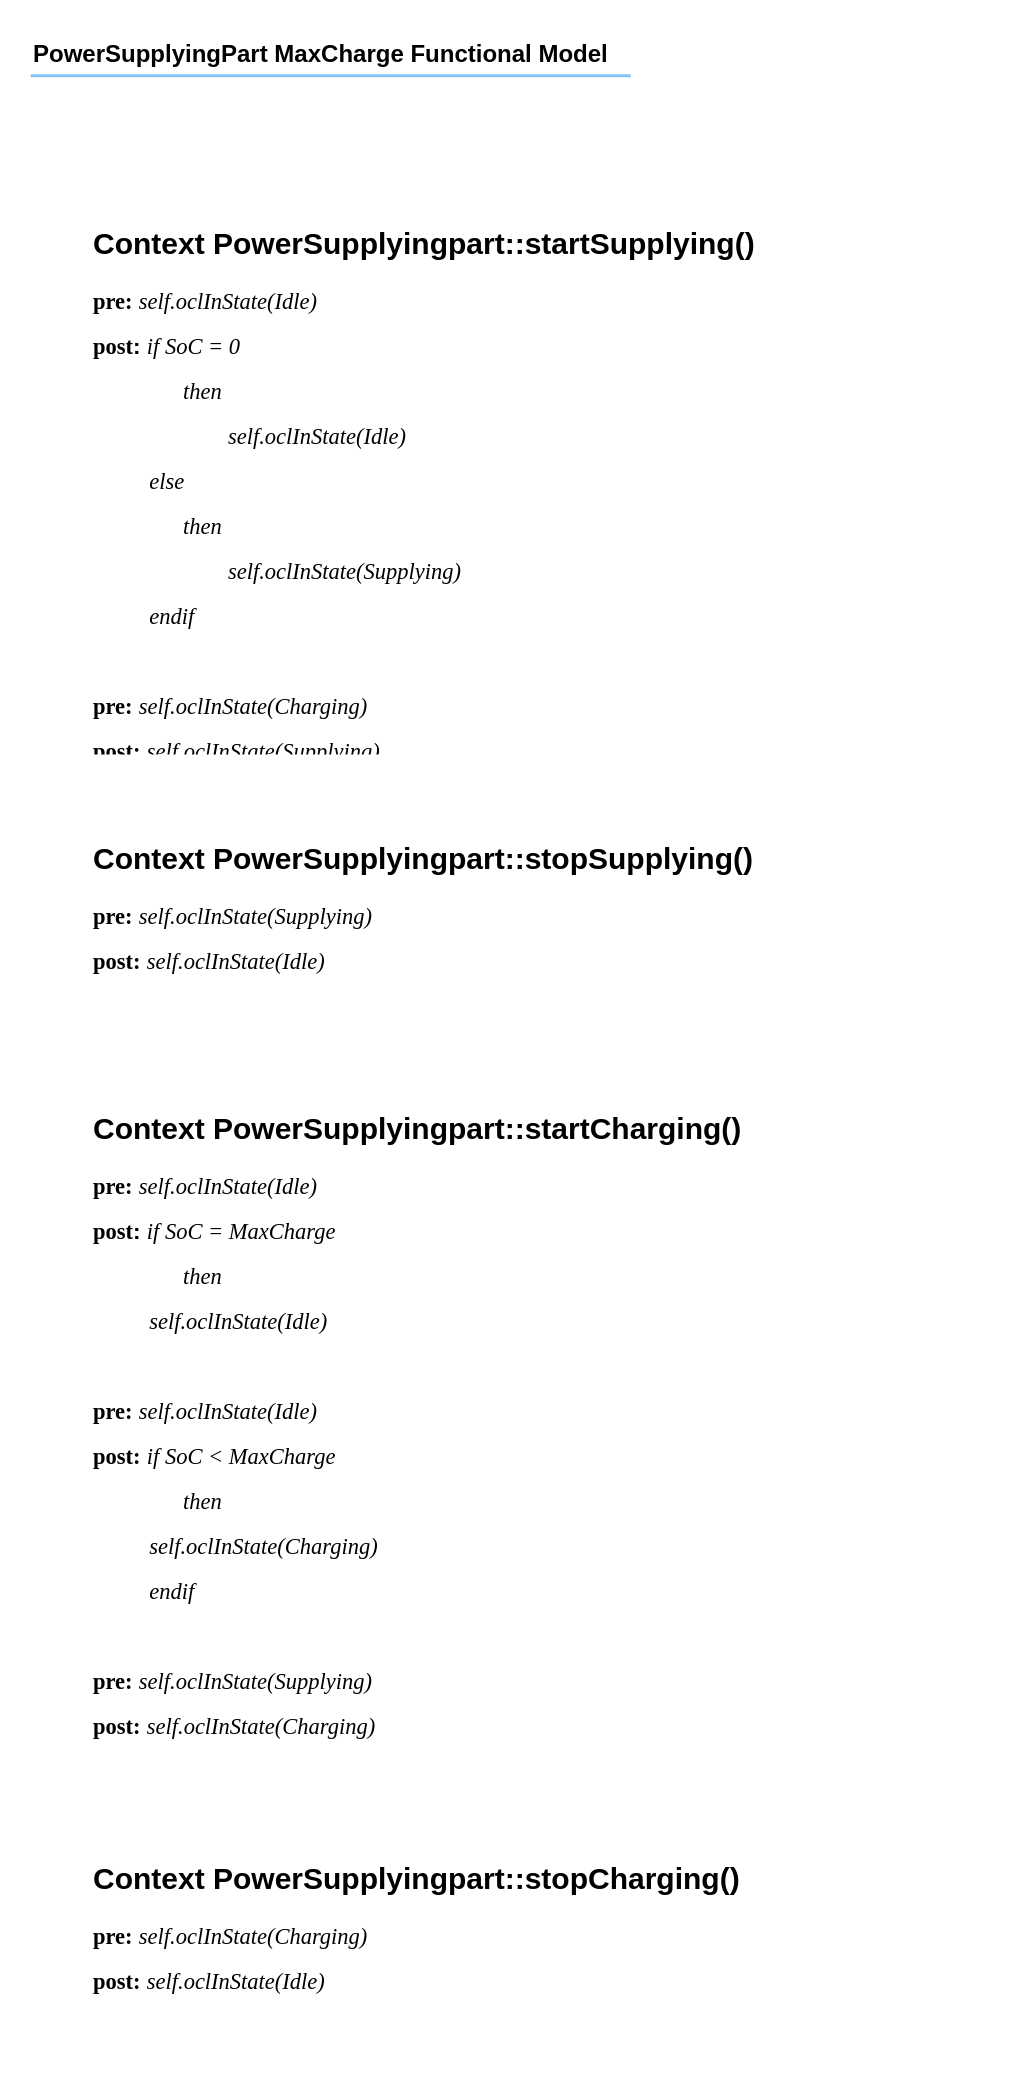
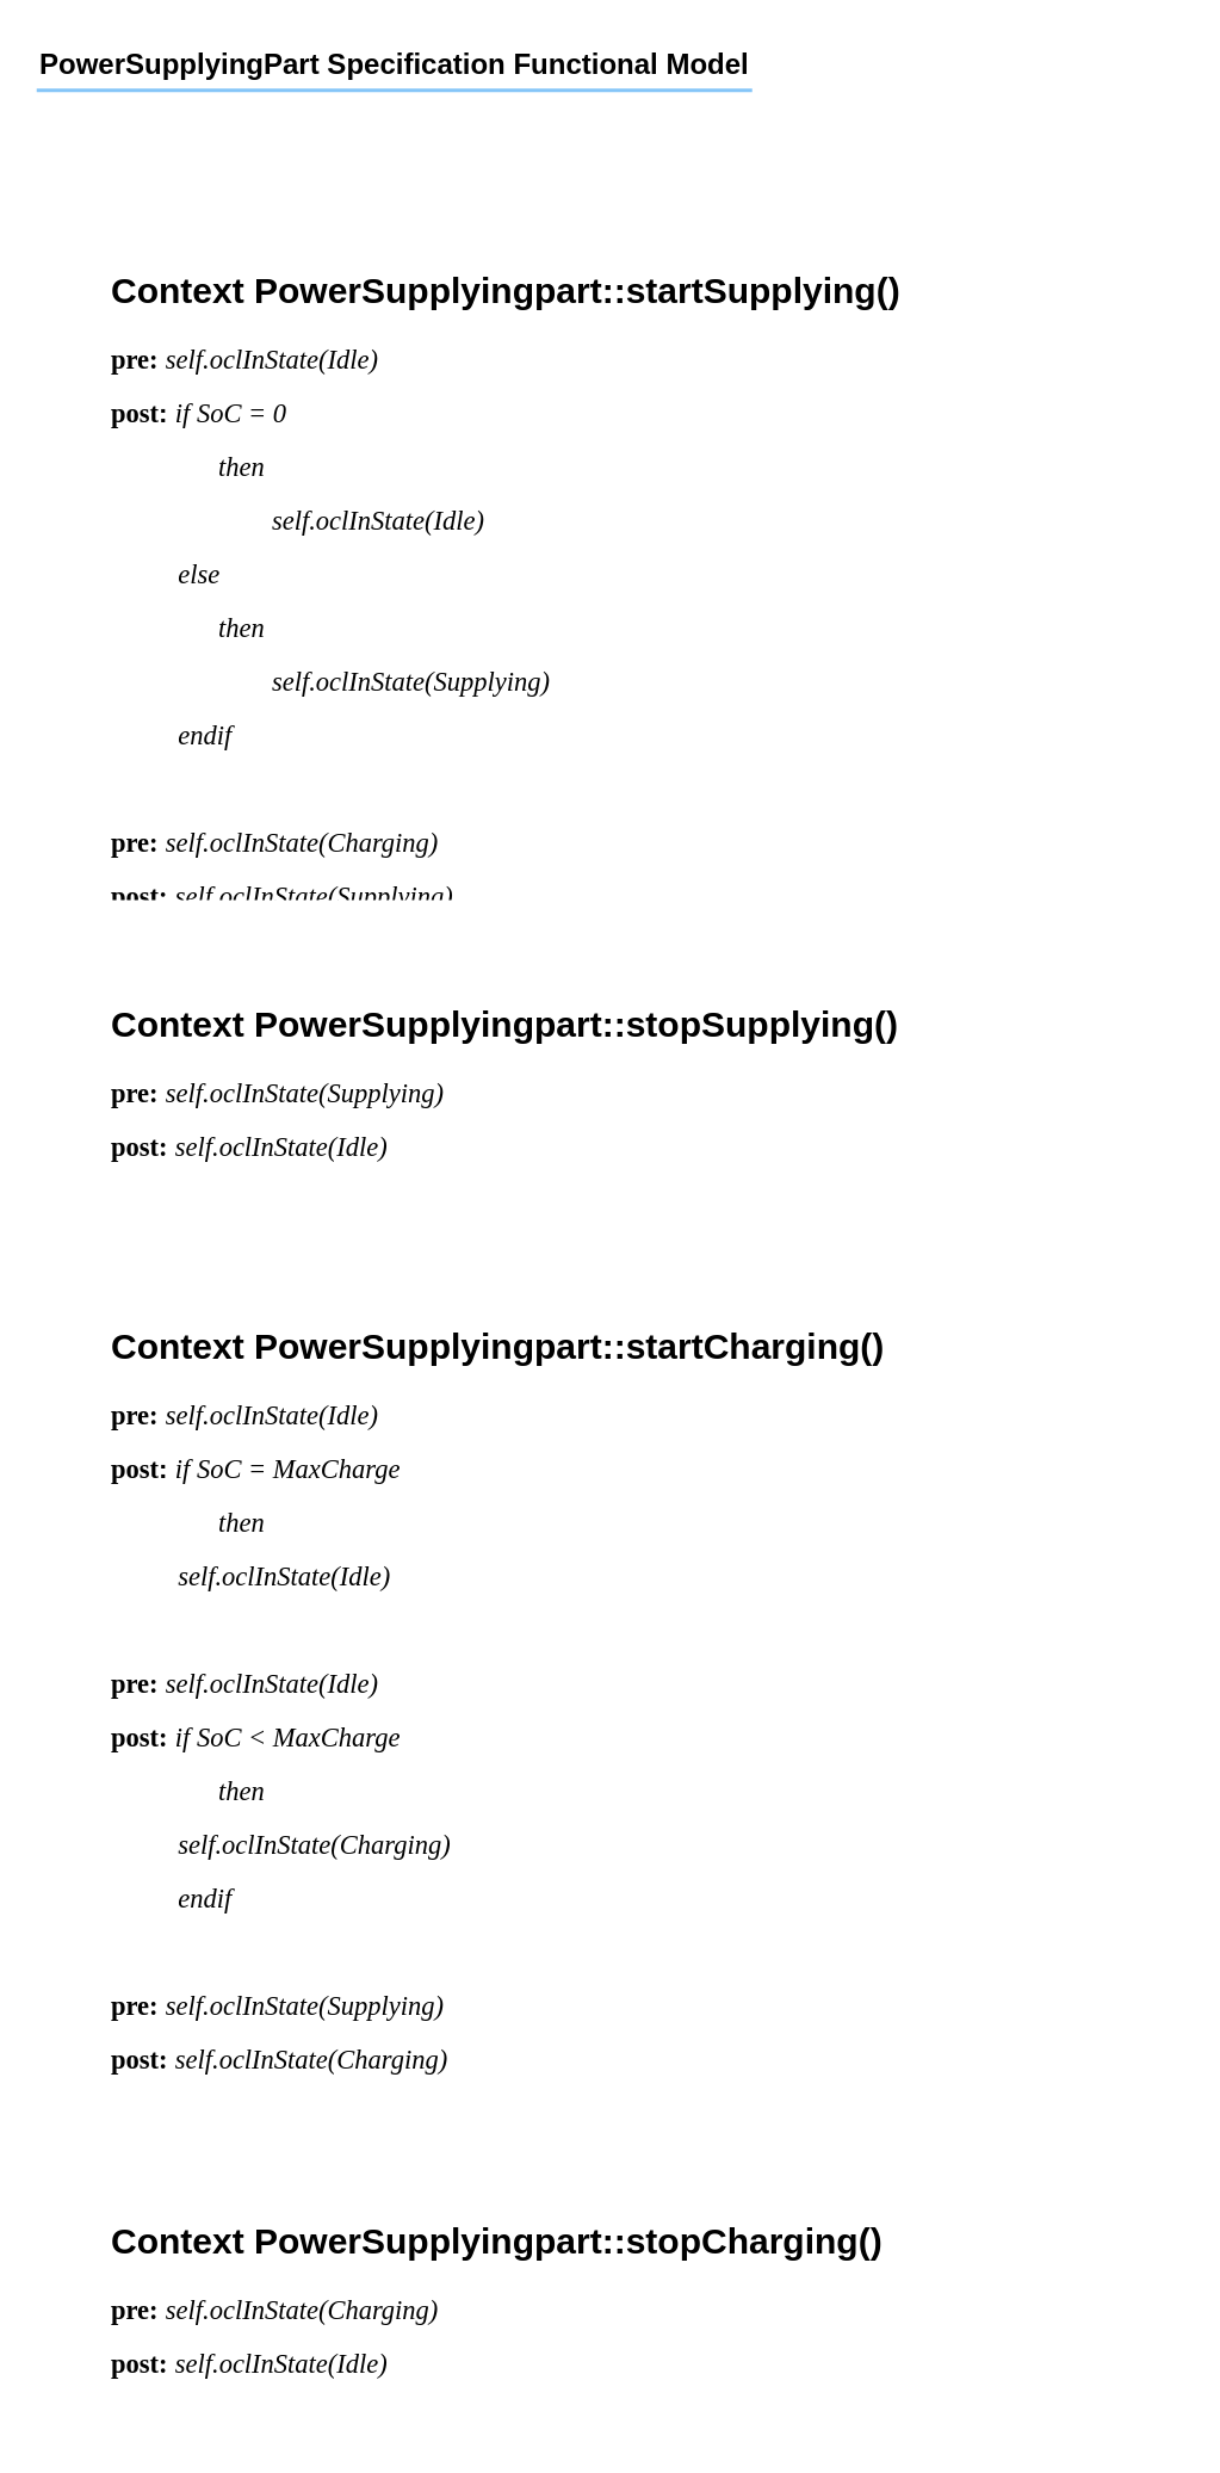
- <mxCell id="4" value="&lt;b&gt;PowerSupplyingPart MaxCharge Functional Model&lt;/b&gt;" style="text;fontSize=16;verticalAlign=middle;strokeColor=none;fillColor=none;whiteSpace=wrap;html=1;" parent="3" vertex="1"><mxGeometry width="450" height="30" as="geometry" /></mxCell>
+ <mxCell id="4" value="&lt;b&gt;PowerSupplyingPart Specification Functional Model&lt;/b&gt;" style="text;fontSize=16;verticalAlign=middle;strokeColor=none;fillColor=none;whiteSpace=wrap;html=1;" parent="3" vertex="1"><mxGeometry width="450" height="30" as="geometry" /></mxCell>
